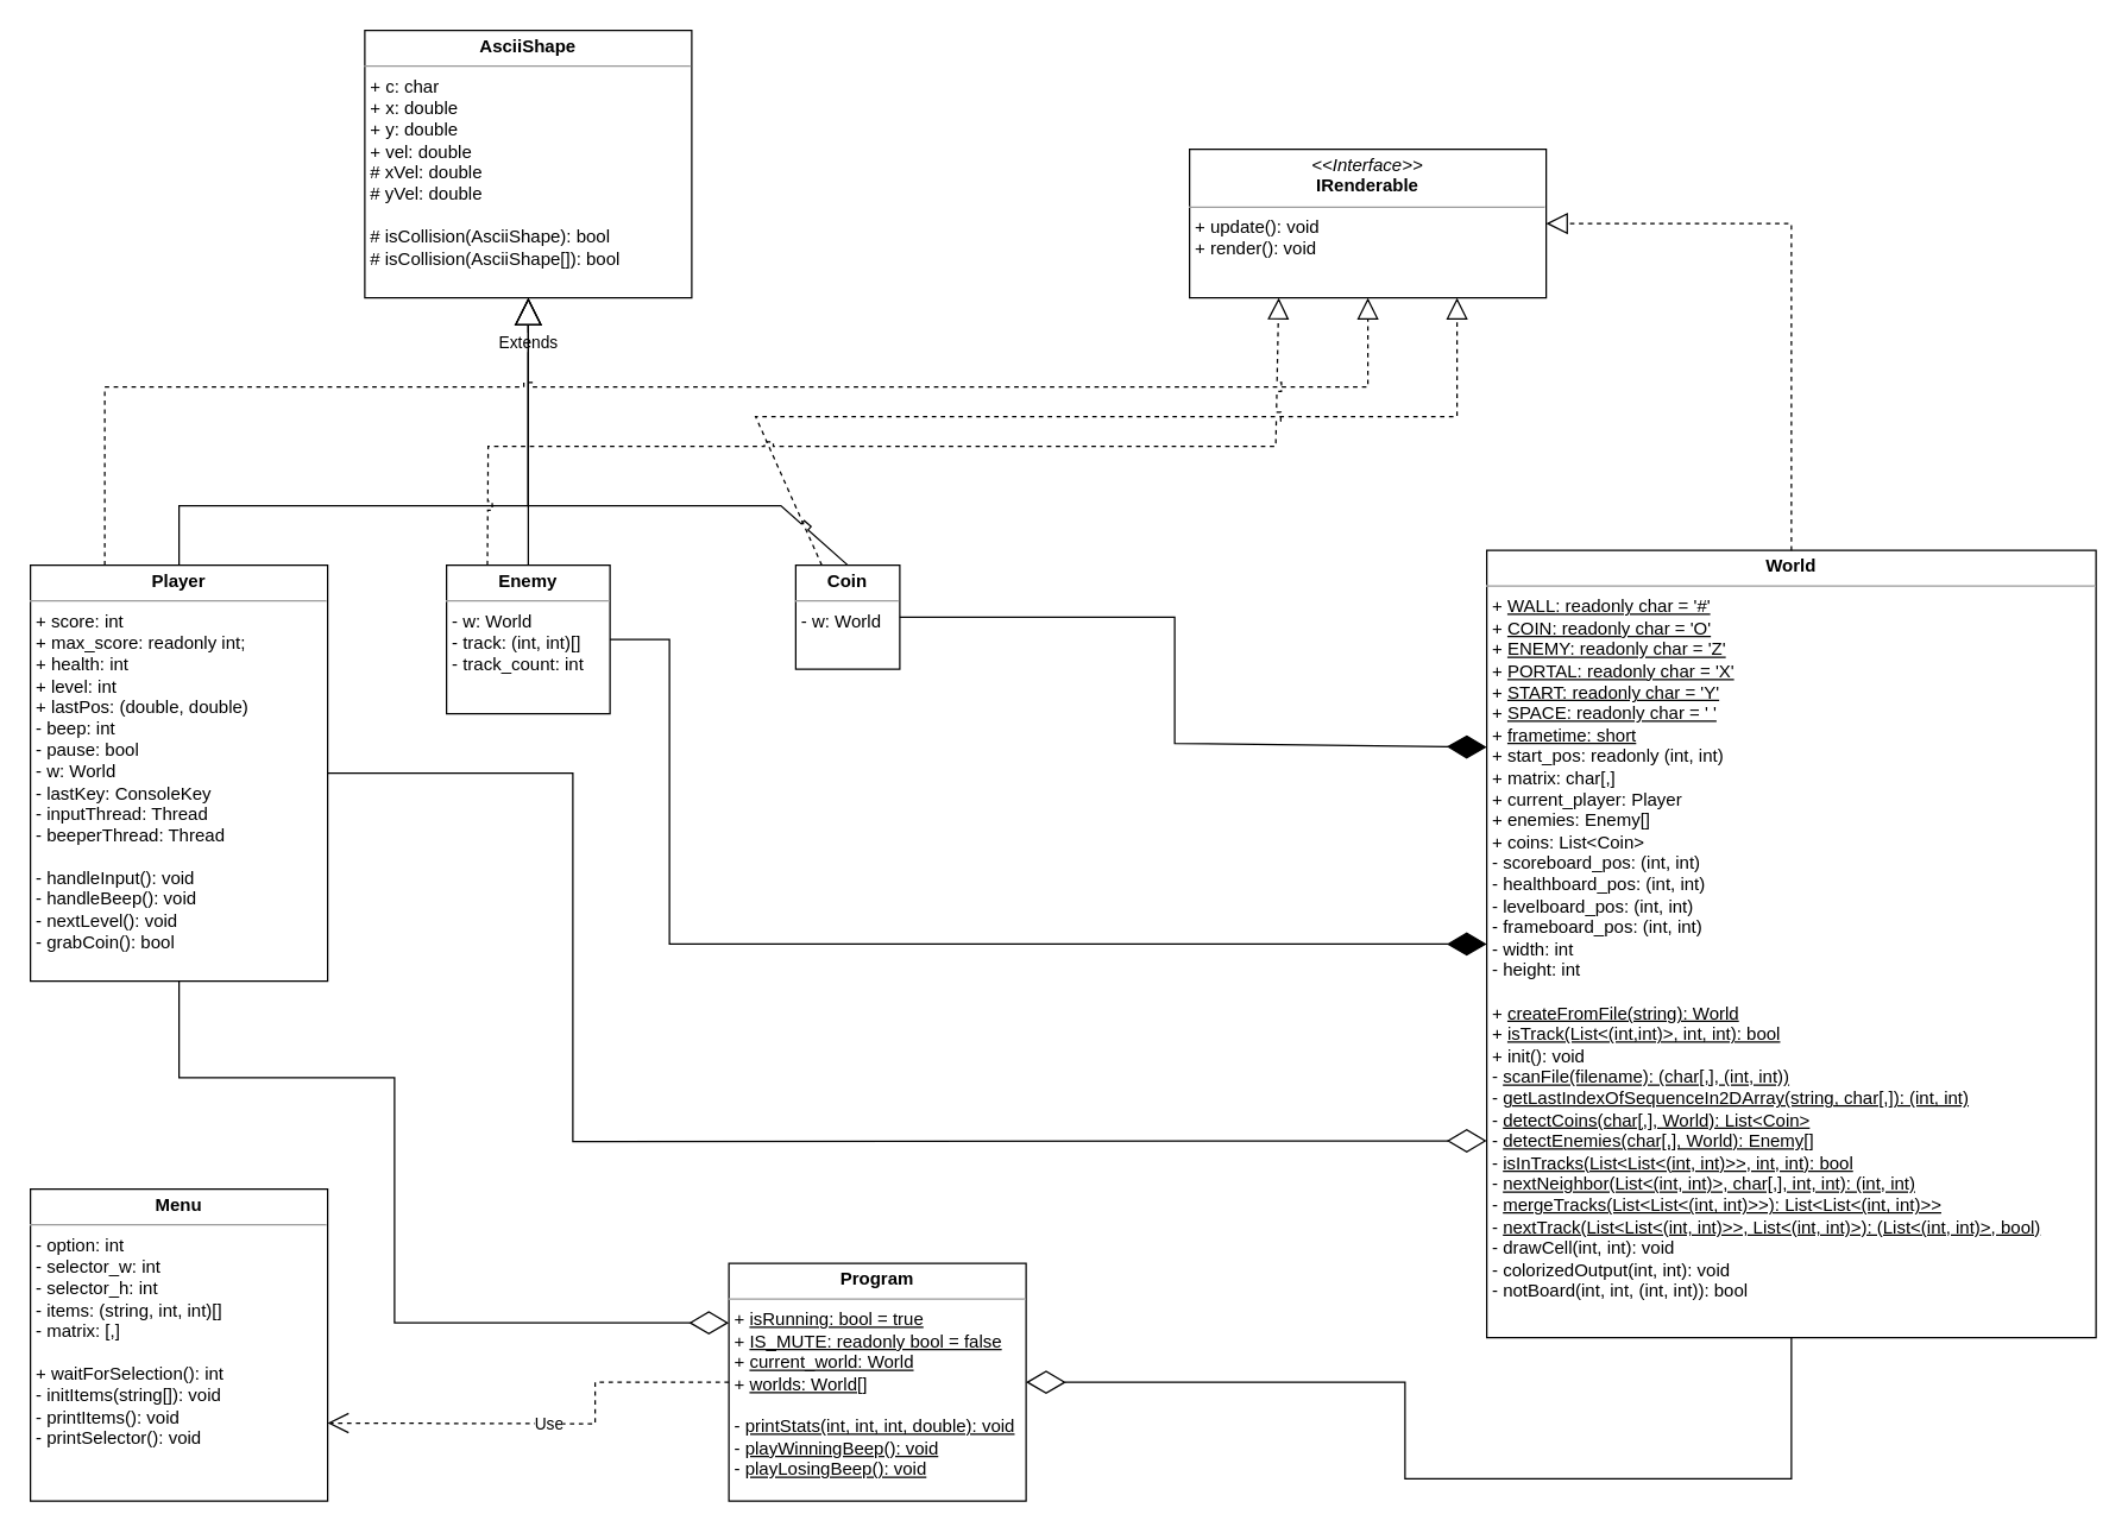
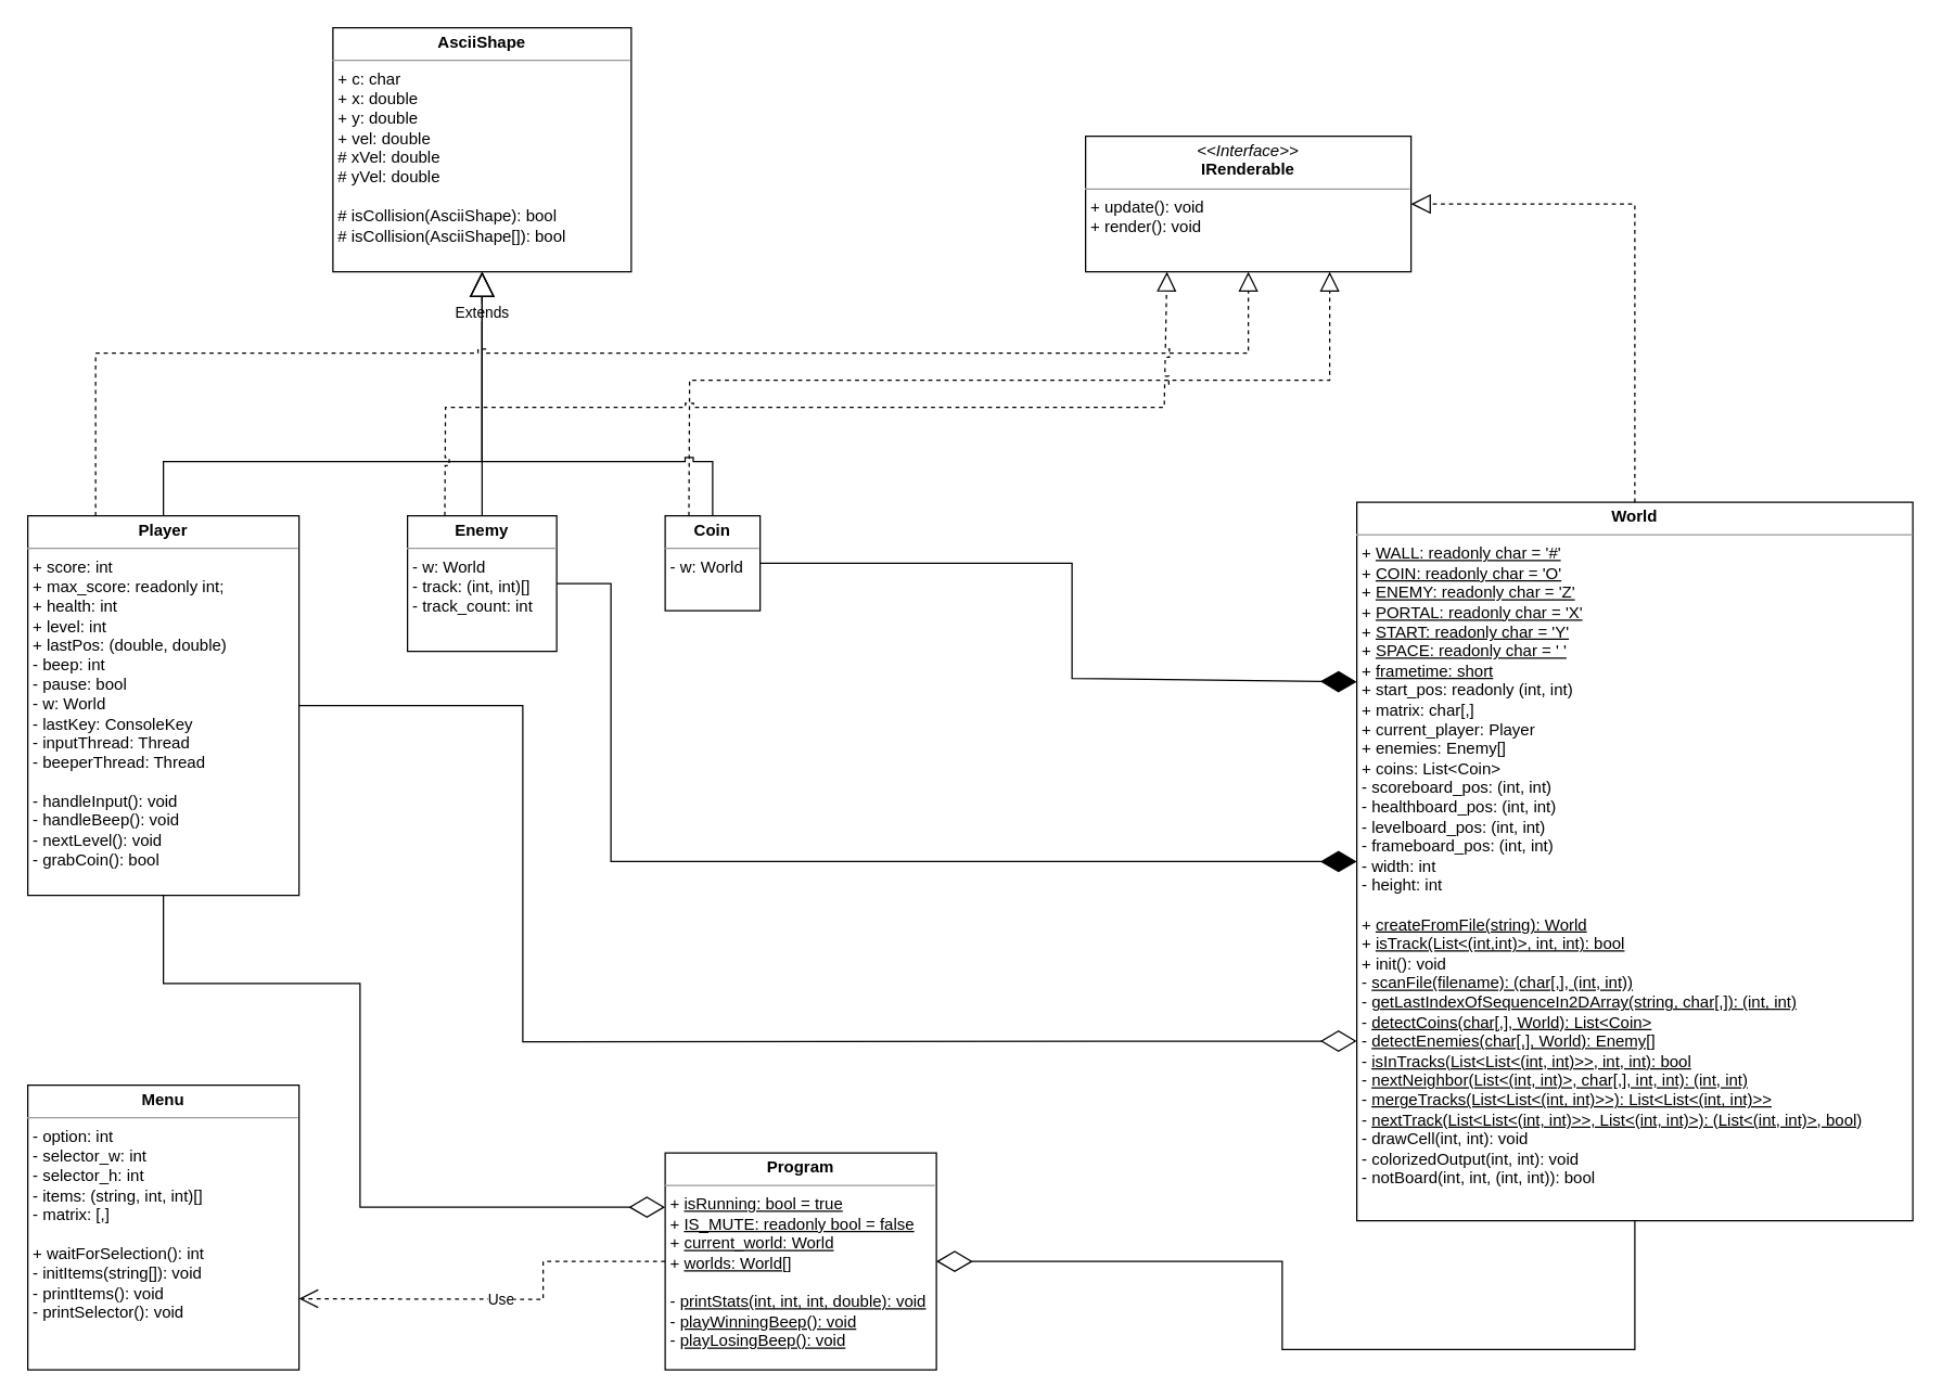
- <mxCell id="5" value="&lt;p style=&quot;margin:0px;margin-top:4px;text-align:center;&quot;&gt;&lt;b&gt;Coin&lt;/b&gt;&lt;/p&gt;&lt;hr size=&quot;1&quot;&gt;&lt;p style=&quot;margin:0px;margin-left:4px;&quot;&gt;- w: World&lt;/p&gt;" style="verticalAlign=top;align=left;overflow=fill;fontSize=12;fontFamily=Helvetica;html=1;" parent="1" vertex="1"><mxGeometry x="535" y="380" width="70" height="70" as="geometry" /></mxCell>
+ <mxCell id="5" value="&lt;p style=&quot;margin:0px;margin-top:4px;text-align:center;&quot;&gt;&lt;b&gt;Coin&lt;/b&gt;&lt;/p&gt;&lt;hr size=&quot;1&quot;&gt;&lt;p style=&quot;margin:0px;margin-left:4px;&quot;&gt;- w: World&lt;/p&gt;" style="verticalAlign=top;align=left;overflow=fill;fontSize=12;fontFamily=Helvetica;html=1;" parent="1" vertex="1"><mxGeometry x="490" y="380" width="70" height="70" as="geometry" /></mxCell>
